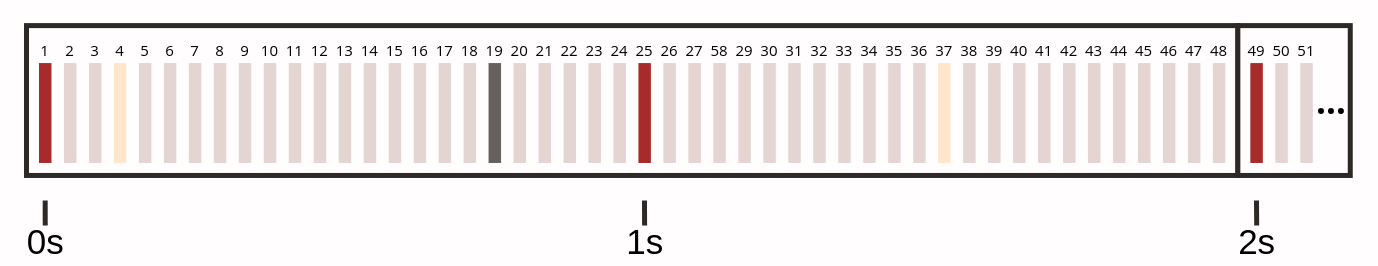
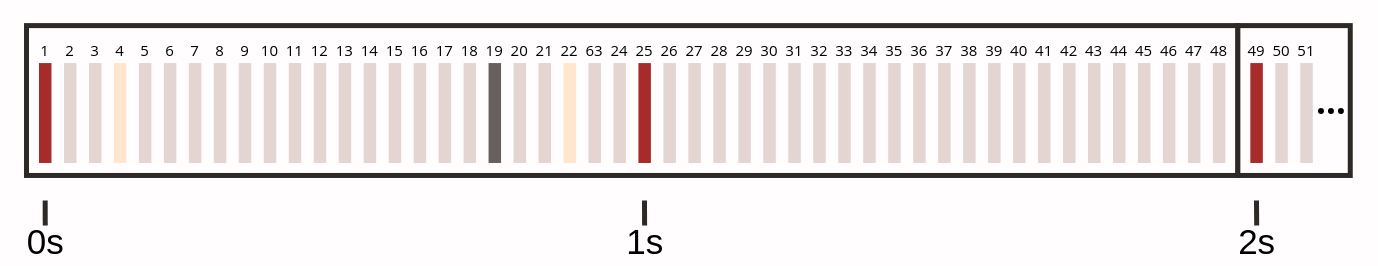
- <mxCell id="25" value="23" style="rounded=0;whiteSpace=wrap;html=1;labelPosition=center;verticalLabelPosition=top;align=center;verticalAlign=bottom;strokeColor=none;fillColor=#E4D5D3;fontFamily=Open Sans;labelBackgroundColor=none;" parent="1" vertex="1"><mxGeometry x="470" y="50" width="10" height="80" as="geometry" /></mxCell>
+ <mxCell id="25" value="63" style="rounded=0;whiteSpace=wrap;html=1;labelPosition=center;verticalLabelPosition=top;align=center;verticalAlign=bottom;strokeColor=none;fillColor=#E4D5D3;fontFamily=Open Sans;labelBackgroundColor=none;" parent="1" vertex="1"><mxGeometry x="470" y="50" width="10" height="80" as="geometry" /></mxCell>
- <mxCell id="30" value="58" style="rounded=0;whiteSpace=wrap;html=1;labelPosition=center;verticalLabelPosition=top;align=center;verticalAlign=bottom;strokeColor=none;fillColor=#E4D5D3;fontFamily=Open Sans;labelBackgroundColor=none;" parent="1" vertex="1"><mxGeometry x="570" y="50" width="10" height="80" as="geometry" /></mxCell>
+ <mxCell id="30" value="28" style="rounded=0;whiteSpace=wrap;html=1;labelPosition=center;verticalLabelPosition=top;align=center;verticalAlign=bottom;strokeColor=none;fillColor=#E4D5D3;fontFamily=Open Sans;labelBackgroundColor=none;" parent="1" vertex="1"><mxGeometry x="570" y="50" width="10" height="80" as="geometry" /></mxCell>
- <mxCell id="24" value="22" style="rounded=0;whiteSpace=wrap;html=1;labelPosition=center;verticalLabelPosition=top;align=center;verticalAlign=bottom;strokeColor=none;fillColor=#E4D5D3;fontFamily=Open Sans;labelBackgroundColor=none;" parent="1" vertex="1"><mxGeometry x="450" y="50" width="10" height="80" as="geometry" /></mxCell>
+ <mxCell id="24" value="22" style="rounded=0;whiteSpace=wrap;html=1;labelPosition=center;verticalLabelPosition=top;align=center;verticalAlign=bottom;strokeColor=none;fillColor=#ffe6cc;fontFamily=Open Sans;labelBackgroundColor=none;" parent="1" vertex="1"><mxGeometry x="450" y="50" width="10" height="80" as="geometry" /></mxCell>
- <mxCell id="39" value="37" style="rounded=0;whiteSpace=wrap;html=1;labelPosition=center;verticalLabelPosition=top;align=center;verticalAlign=bottom;strokeColor=none;fillColor=#ffe6cc;fontFamily=Open Sans;labelBackgroundColor=none;" parent="1" vertex="1"><mxGeometry x="750" y="50" width="10" height="80" as="geometry" /></mxCell>
+ <mxCell id="39" value="37" style="rounded=0;whiteSpace=wrap;html=1;labelPosition=center;verticalLabelPosition=top;align=center;verticalAlign=bottom;strokeColor=none;fillColor=#E4D5D3;fontFamily=Open Sans;labelBackgroundColor=none;" parent="1" vertex="1"><mxGeometry x="750" y="50" width="10" height="80" as="geometry" /></mxCell>
